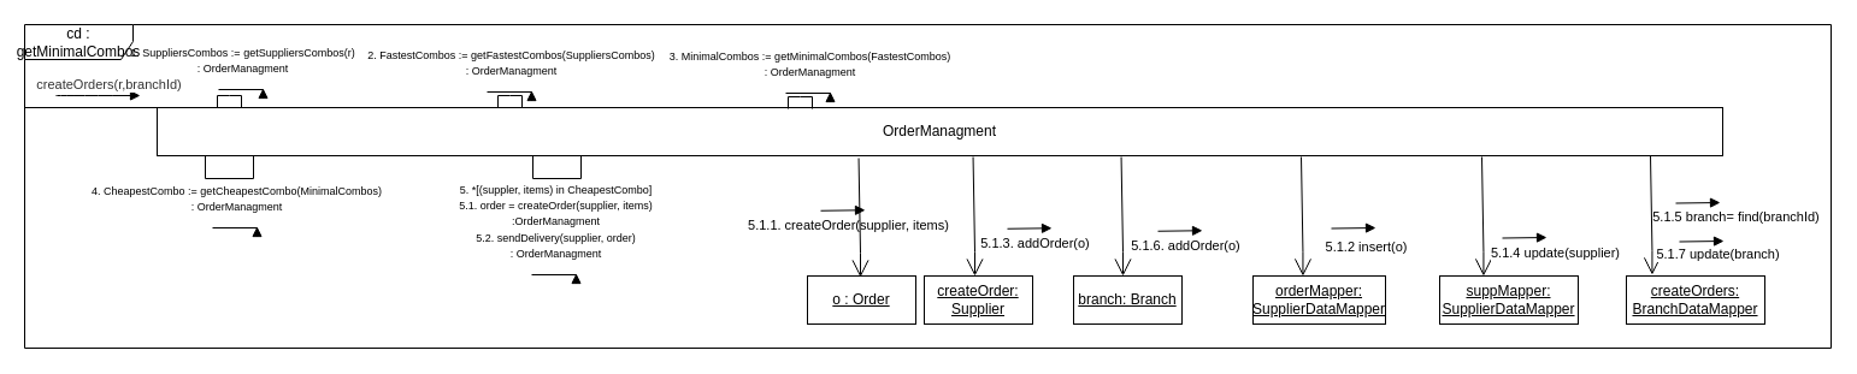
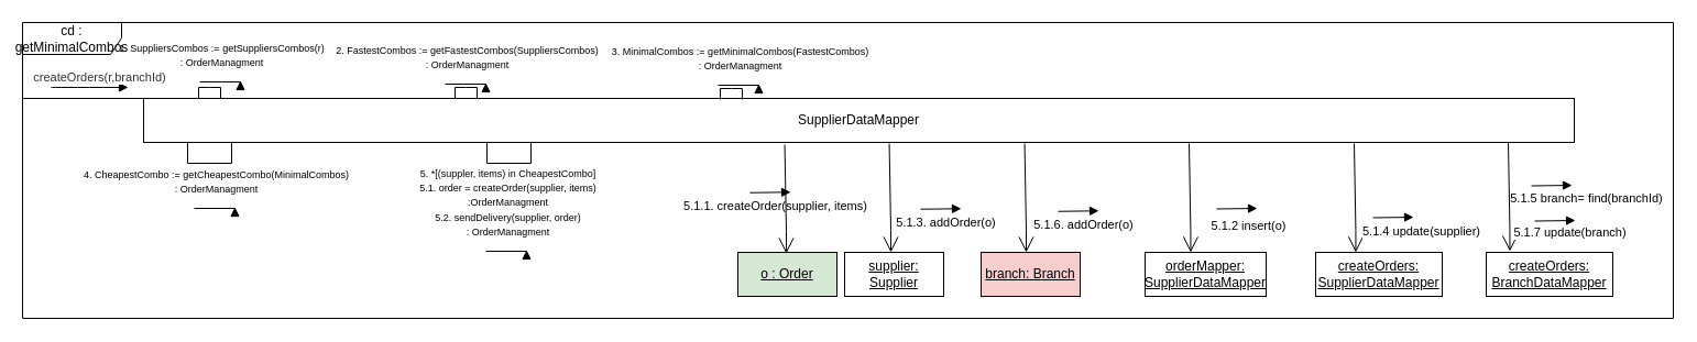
- <mxCell id="5" value="OrderManagment" style="html=1;whiteSpace=wrap;" vertex="1" parent="1"><mxGeometry x="130" y="89" width="1300" height="40" as="geometry" /></mxCell>
+ <mxCell id="5" value="SupplierDataMapper" style="html=1;whiteSpace=wrap;" vertex="1" parent="1"><mxGeometry x="130" y="89" width="1300" height="40" as="geometry" /></mxCell>
- <mxCell id="9" value="&lt;u&gt;o : Order&lt;/u&gt;" style="html=1;whiteSpace=wrap;" vertex="1" parent="1"><mxGeometry x="670" y="229" width="90" height="40" as="geometry" /></mxCell>
+ <mxCell id="9" value="&lt;u&gt;o : Order&lt;/u&gt;" style="html=1;whiteSpace=wrap;fillColor=#d5e8d4;" vertex="1" parent="1"><mxGeometry x="670" y="229" width="90" height="40" as="geometry" /></mxCell>
- <mxCell id="18" value="&lt;u&gt;createOrder: Supplier&lt;/u&gt;" style="html=1;whiteSpace=wrap;" vertex="1" parent="1"><mxGeometry x="767" y="229" width="90" height="40" as="geometry" /></mxCell>
+ <mxCell id="18" value="&lt;u&gt;supplier: Supplier&lt;/u&gt;" style="html=1;whiteSpace=wrap;" vertex="1" parent="1"><mxGeometry x="767" y="229" width="90" height="40" as="geometry" /></mxCell>
- <mxCell id="20" value="&lt;u&gt;branch: Branch&lt;br&gt;&lt;/u&gt;" style="html=1;whiteSpace=wrap;" vertex="1" parent="1"><mxGeometry x="891" y="229" width="90" height="40" as="geometry" /></mxCell>
+ <mxCell id="20" value="&lt;u&gt;branch: Branch&lt;br&gt;&lt;/u&gt;" style="html=1;whiteSpace=wrap;fillColor=#f8cecc;" vertex="1" parent="1"><mxGeometry x="891" y="229" width="90" height="40" as="geometry" /></mxCell>
- <mxCell id="28" value="&lt;u&gt;suppMapper: SupplierDataMapper&lt;/u&gt;" style="html=1;whiteSpace=wrap;" vertex="1" parent="1"><mxGeometry x="1195" y="229" width="115" height="40" as="geometry" /></mxCell>
+ <mxCell id="28" value="&lt;u&gt;createOrders: SupplierDataMapper&lt;/u&gt;" style="html=1;whiteSpace=wrap;" vertex="1" parent="1"><mxGeometry x="1195" y="229" width="115" height="40" as="geometry" /></mxCell>
